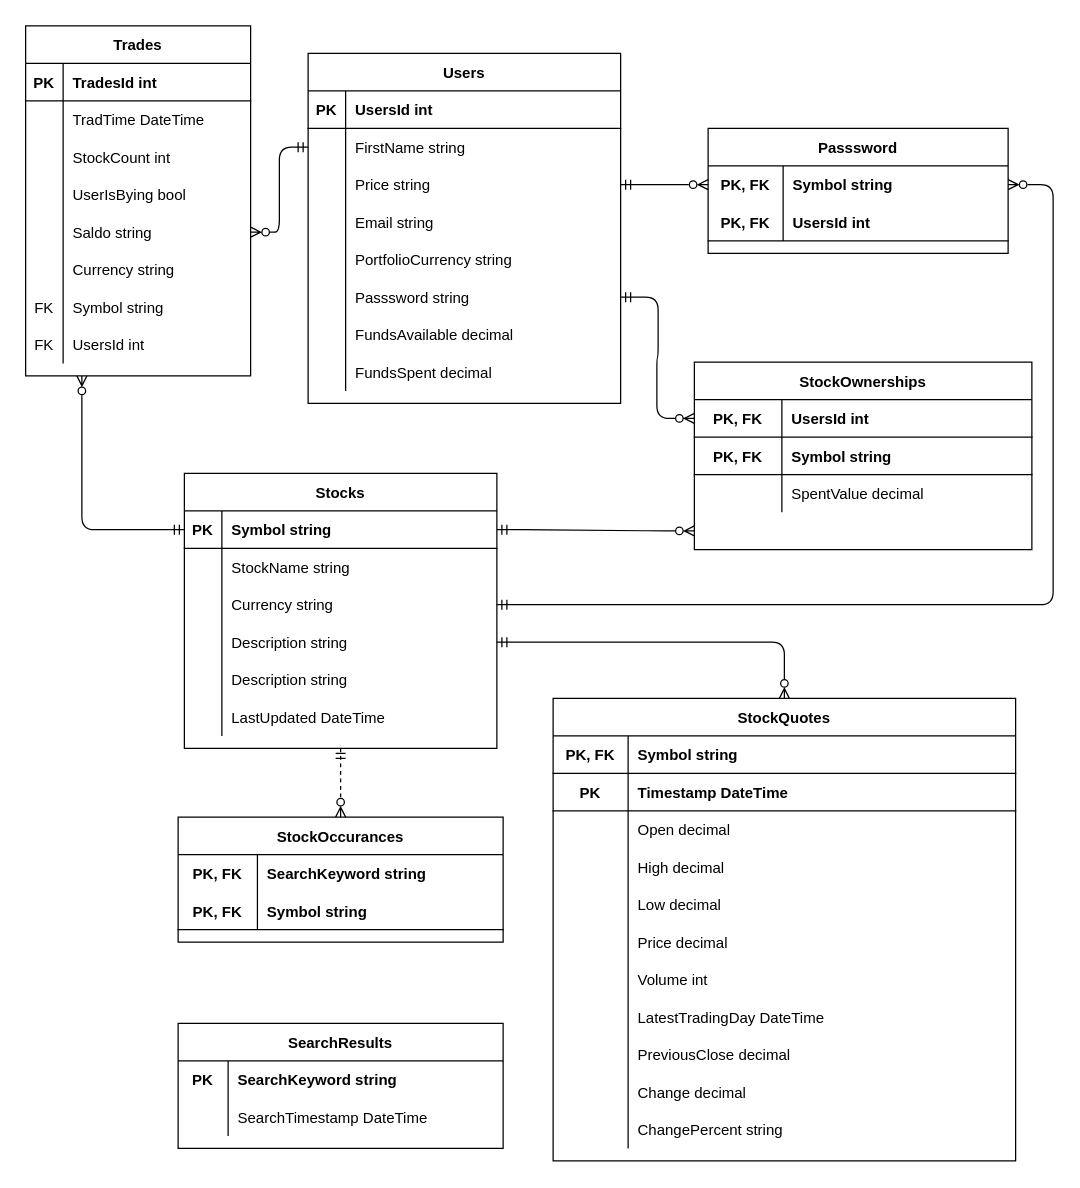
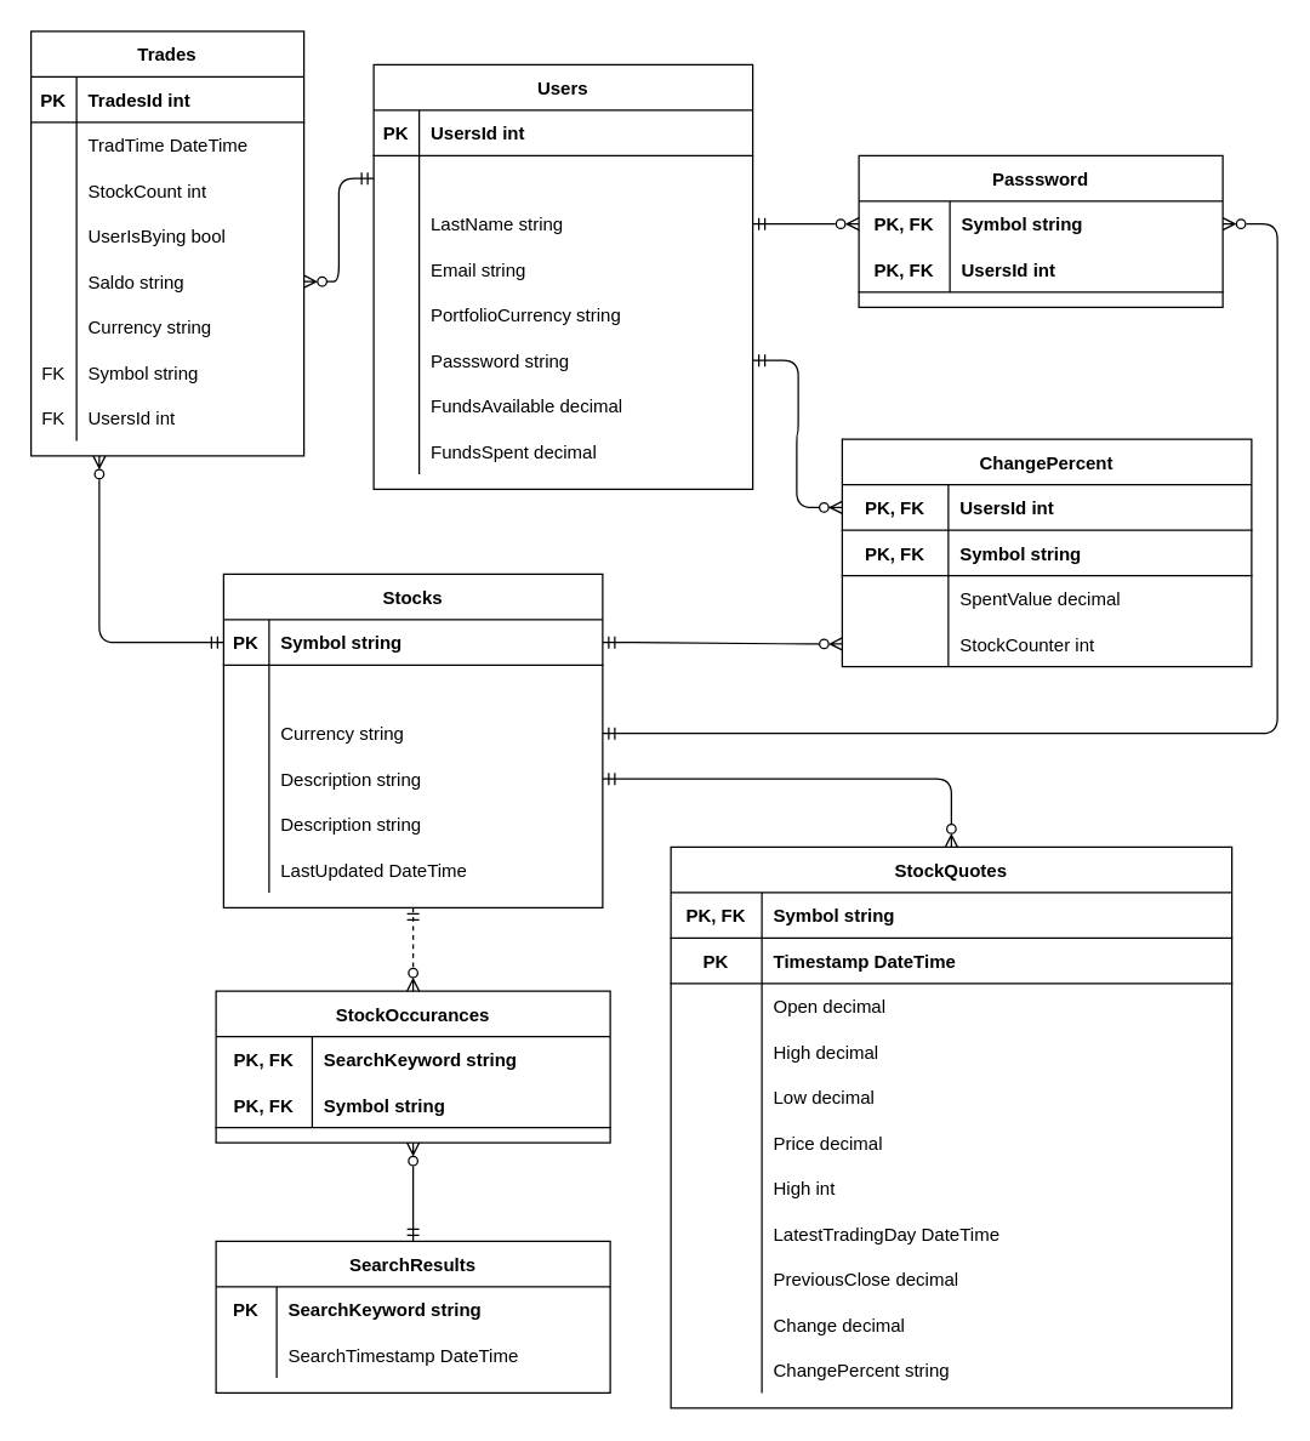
- <mxCell id="42" value="FirstName string" style="shape=partialRectangle;overflow=hidden;connectable=0;fillColor=none;top=0;left=0;bottom=0;right=0;align=left;spacingLeft=6;fontStyle=0" parent="40" vertex="1"><mxGeometry x="30" width="220" height="30" as="geometry"><mxRectangle width="220" height="30" as="alternateBounds" /></mxGeometry></mxCell>
- <mxCell id="45" value="Price string" style="shape=partialRectangle;connectable=0;fillColor=none;top=0;left=0;bottom=0;right=0;align=left;spacingLeft=6;overflow=hidden;fontStyle=0" parent="43" vertex="1"><mxGeometry x="30" width="220" height="30" as="geometry"><mxRectangle width="220" height="30" as="alternateBounds" /></mxGeometry></mxCell>
+ <mxCell id="45" value="LastName string" style="shape=partialRectangle;connectable=0;fillColor=none;top=0;left=0;bottom=0;right=0;align=left;spacingLeft=6;overflow=hidden;fontStyle=0" parent="43" vertex="1"><mxGeometry x="30" width="220" height="30" as="geometry"><mxRectangle width="220" height="30" as="alternateBounds" /></mxGeometry></mxCell>
- <mxCell id="4" value="StockOwnerships" style="shape=table;startSize=30;container=1;collapsible=1;childLayout=tableLayout;fixedRows=1;rowLines=0;fontStyle=1;align=center;resizeLast=1;" parent="1" vertex="1"><mxGeometry x="555" y="289" width="270" height="150" as="geometry" /></mxCell>
+ <mxCell id="4" value="ChangePercent" style="shape=table;startSize=30;container=1;collapsible=1;childLayout=tableLayout;fixedRows=1;rowLines=0;fontStyle=1;align=center;resizeLast=1;" parent="1" vertex="1"><mxGeometry x="555" y="289" width="270" height="150" as="geometry" /></mxCell>
+ <mxCell id="16" value="StockCounter int" style="shape=partialRectangle;overflow=hidden;connectable=0;fillColor=none;top=0;left=0;bottom=0;right=0;align=left;spacingLeft=6;fontStyle=0" parent="14" vertex="1"><mxGeometry x="70" width="200" height="30" as="geometry"><mxRectangle width="200" height="30" as="alternateBounds" /></mxGeometry></mxCell>
- <mxCell id="23" value="StockName string" style="shape=partialRectangle;overflow=hidden;connectable=0;fillColor=none;top=0;left=0;bottom=0;right=0;align=left;spacingLeft=6;fontStyle=0" parent="21" vertex="1"><mxGeometry x="30" width="220" height="30" as="geometry"><mxRectangle width="220" height="30" as="alternateBounds" /></mxGeometry></mxCell>
- <mxCell id="83" value="Volume int" style="shape=partialRectangle;connectable=0;fillColor=none;top=0;left=0;bottom=0;right=0;align=left;spacingLeft=6;overflow=hidden;fontStyle=0" parent="81" vertex="1"><mxGeometry x="60" width="310" height="30" as="geometry"><mxRectangle width="310" height="30" as="alternateBounds" /></mxGeometry></mxCell>
+ <mxCell id="83" value="High int" style="shape=partialRectangle;connectable=0;fillColor=none;top=0;left=0;bottom=0;right=0;align=left;spacingLeft=6;overflow=hidden;fontStyle=0" parent="81" vertex="1"><mxGeometry x="60" width="310" height="30" as="geometry"><mxRectangle width="310" height="30" as="alternateBounds" /></mxGeometry></mxCell>
+ <mxCell id="103" style="edgeStyle=orthogonalEdgeStyle;rounded=0;orthogonalLoop=1;jettySize=auto;html=1;exitX=0.5;exitY=1;exitDx=0;exitDy=0;entryX=0.5;entryY=0;entryDx=0;entryDy=0;startArrow=ERzeroToMany;startFill=0;endArrow=ERmandOne;endFill=0;fontStyle=0" parent="1" source="104" target="96" edge="1"><mxGeometry relative="1" as="geometry" /></mxCell>
